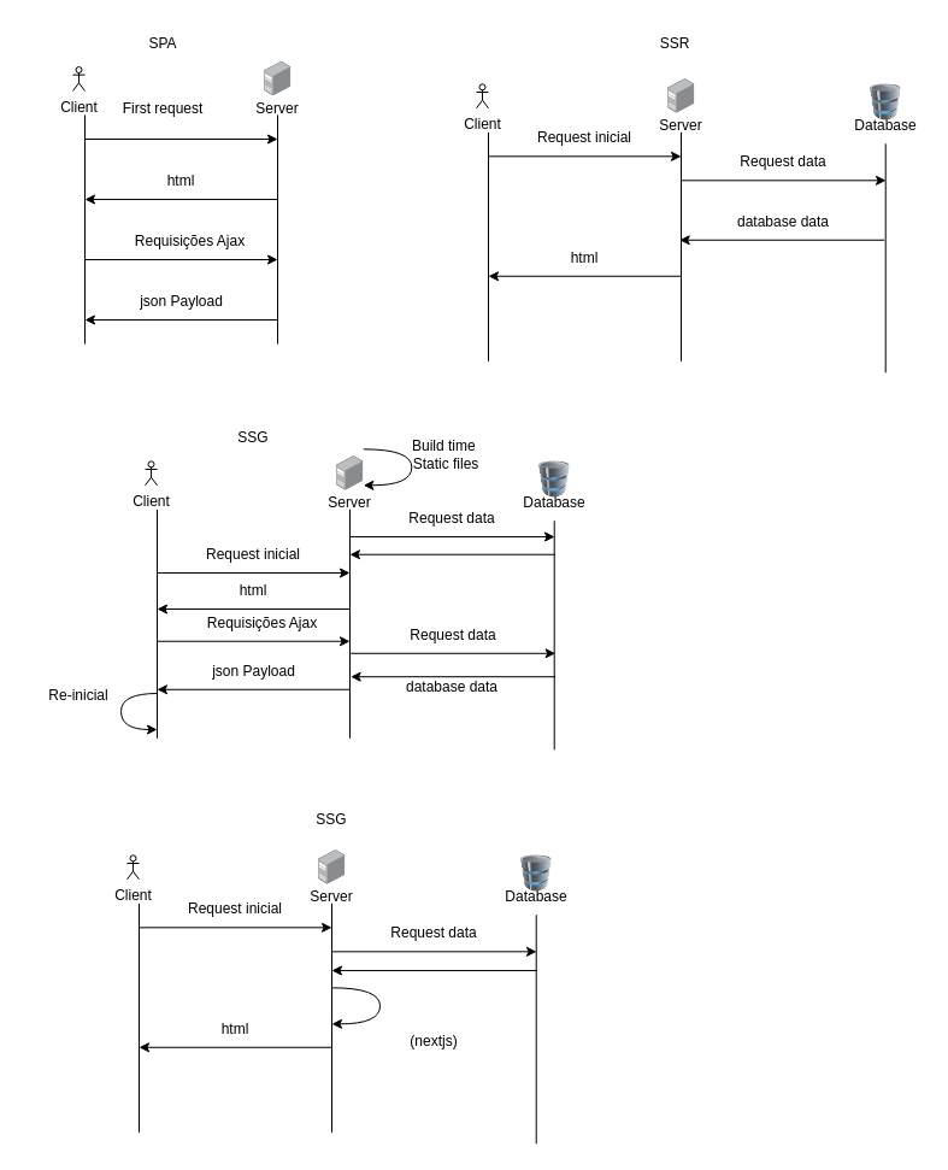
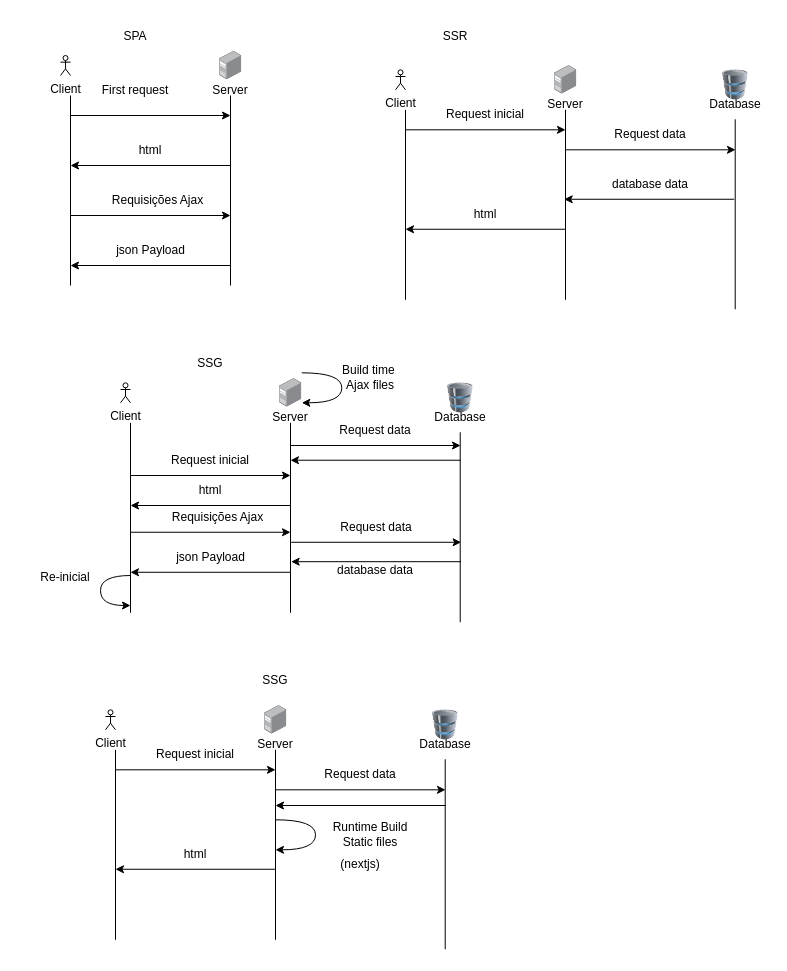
- <mxCell id="17" value="SSR" style="text;html=1;strokeColor=none;fillColor=none;align=center;verticalAlign=middle;whiteSpace=wrap;rounded=0;" vertex="1" parent="1"><mxGeometry x="530" y="20.68" width="60" height="30" as="geometry" /></mxCell>
+ <mxCell id="17" value="SSR" style="text;html=1;strokeColor=none;fillColor=none;align=center;verticalAlign=middle;whiteSpace=wrap;rounded=0;" vertex="1" parent="1"><mxGeometry x="425" y="20.68" width="60" height="30" as="geometry" /></mxCell>
- <mxCell id="64" value="Build time&amp;nbsp; Static files" style="text;html=1;strokeColor=none;fillColor=none;align=center;verticalAlign=middle;whiteSpace=wrap;rounded=0;" vertex="1" parent="1"><mxGeometry x="340" y="362.32" width="60" height="30" as="geometry" /></mxCell>
+ <mxCell id="64" value="Build time&amp;nbsp; Ajax files" style="text;html=1;strokeColor=none;fillColor=none;align=center;verticalAlign=middle;whiteSpace=wrap;rounded=0;" vertex="1" parent="1"><mxGeometry x="340" y="362.32" width="60" height="30" as="geometry" /></mxCell>
+ <mxCell id="43" value="Runtime Build&lt;br&gt;Static files" style="text;html=1;strokeColor=none;fillColor=none;align=center;verticalAlign=middle;whiteSpace=wrap;rounded=0;" vertex="1" parent="1"><mxGeometry x="315" y="819.32" width="110" height="30" as="geometry" /></mxCell>
